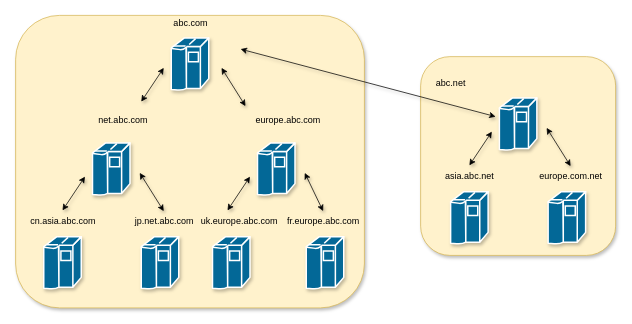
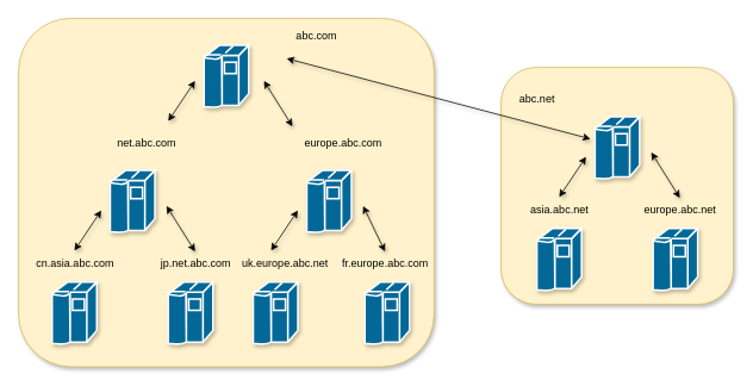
- <mxCell id="4" value="abc.com" style="text;html=1;align=center;verticalAlign=middle;resizable=0;points=[];autosize=1;shadow=1;" parent="1" vertex="1"><mxGeometry x="222.5" y="20" width="60" height="20" as="geometry" /></mxCell>
+ <mxCell id="4" value="abc.com" style="text;html=1;align=center;verticalAlign=middle;resizable=0;points=[];autosize=1;shadow=1;" parent="1" vertex="1"><mxGeometry x="322.5" y="30" width="60" height="20" as="geometry" /></mxCell>
- <mxCell id="29" value="europe.com.net" style="text;html=1;align=center;verticalAlign=middle;resizable=0;points=[];autosize=1;shadow=1;" parent="1" vertex="1"><mxGeometry x="710" y="225" width="100" height="20" as="geometry" /></mxCell>
+ <mxCell id="29" value="europe.abc.net" style="text;html=1;align=center;verticalAlign=middle;resizable=0;points=[];autosize=1;shadow=1;" parent="1" vertex="1"><mxGeometry x="710" y="225" width="100" height="20" as="geometry" /></mxCell>
- <mxCell id="17" value="uk.europe.abc.com" style="text;html=1;align=center;verticalAlign=middle;resizable=0;points=[];autosize=1;shadow=1;" parent="1" vertex="1"><mxGeometry x="257.5" y="285" width="120" height="20" as="geometry" /></mxCell>
+ <mxCell id="17" value="uk.europe.abc.net" style="text;html=1;align=center;verticalAlign=middle;resizable=0;points=[];autosize=1;shadow=1;" parent="1" vertex="1"><mxGeometry x="257.5" y="285" width="120" height="20" as="geometry" /></mxCell>
